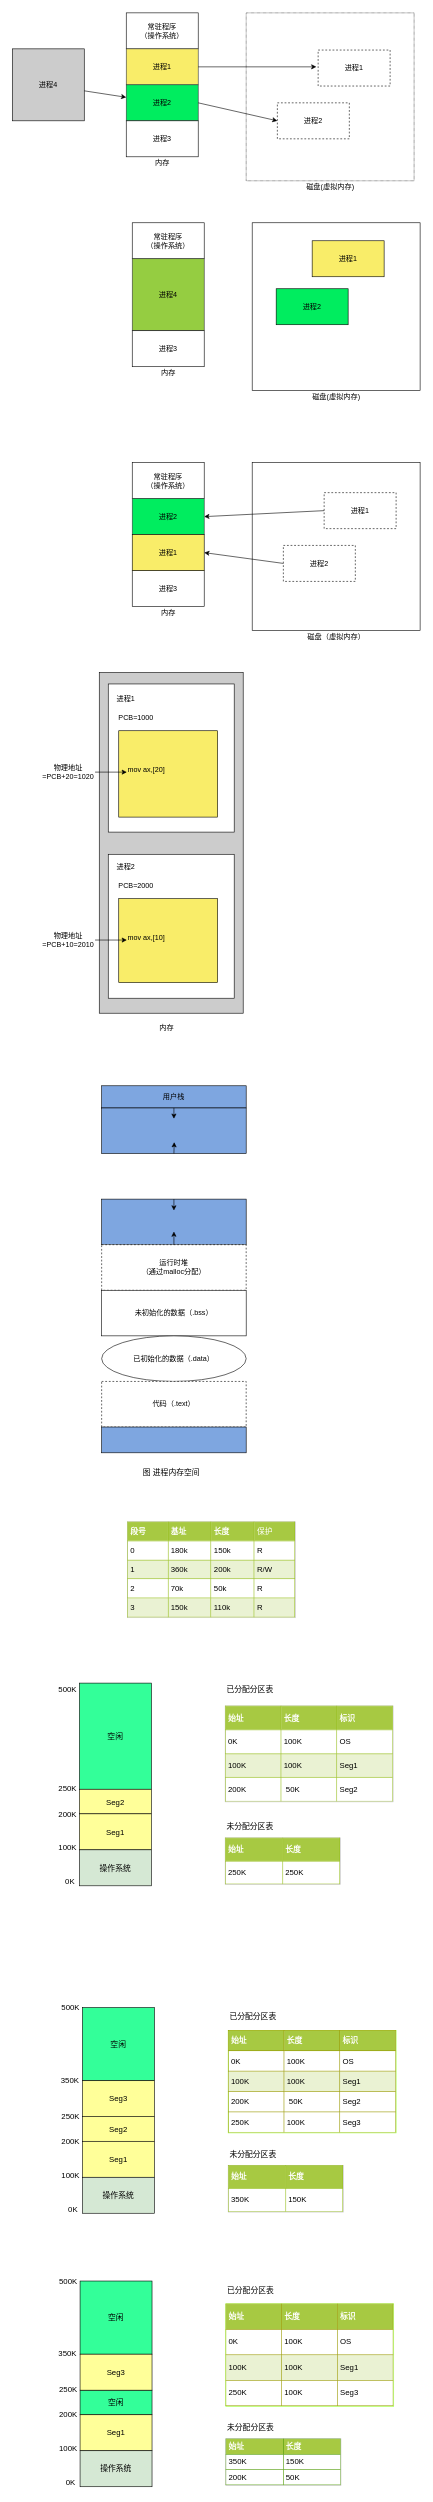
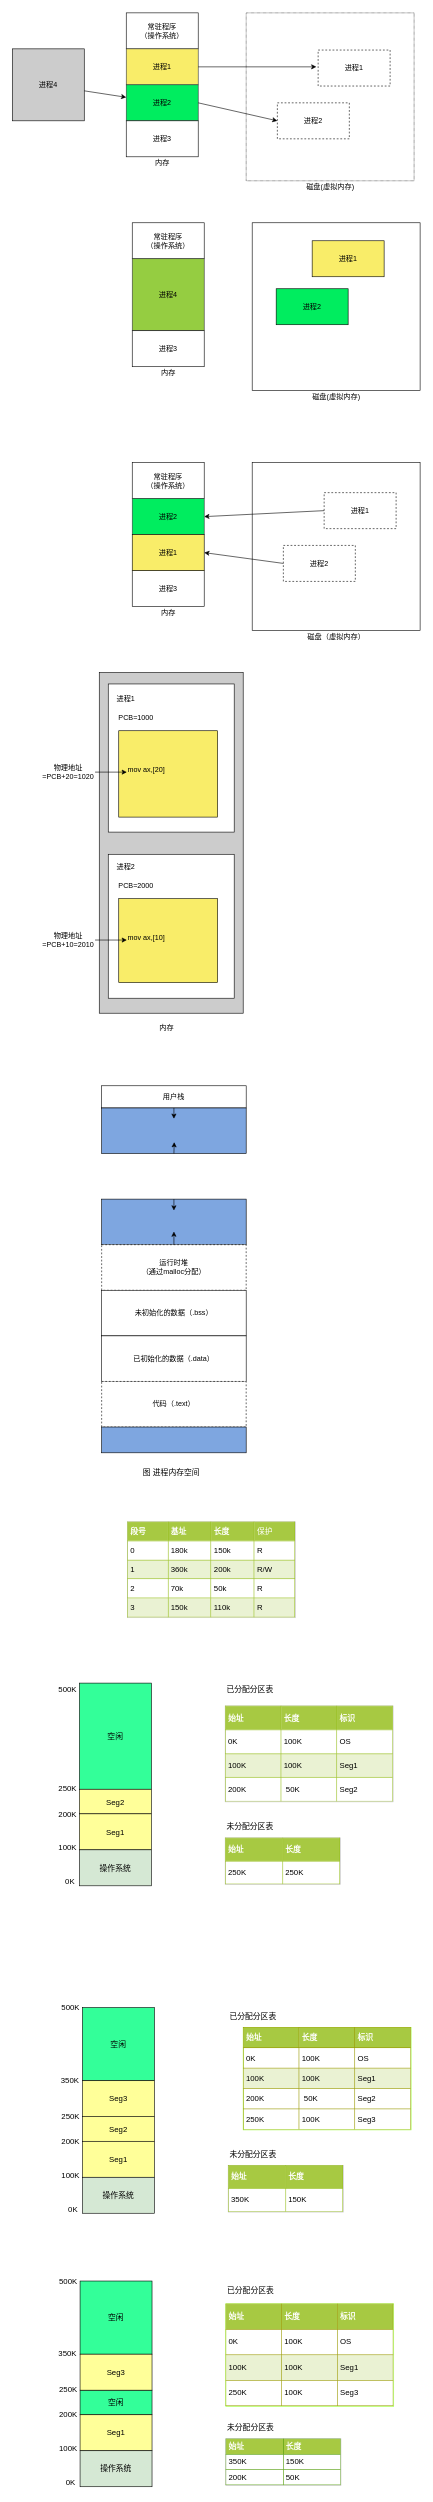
- <mxCell id="53" value="用户栈" style="rounded=0;whiteSpace=wrap;html=1;fillColor=#7ea6e0;" parent="1" vertex="1"><mxGeometry x="169" y="1809" width="241" height="37" as="geometry" /></mxCell>
+ <mxCell id="53" value="用户栈" style="rounded=0;whiteSpace=wrap;html=1;" parent="1" vertex="1"><mxGeometry x="169" y="1809" width="241" height="37" as="geometry" /></mxCell>
- <mxCell id="58" value="已初始化的数据（.data）" style="ellipse;whiteSpace=wrap;html=1;" parent="1" vertex="1"><mxGeometry x="169" y="2226" width="241" height="76" as="geometry" /></mxCell>
+ <mxCell id="58" value="已初始化的数据（.data）" style="rounded=0;whiteSpace=wrap;html=1;" parent="1" vertex="1"><mxGeometry x="169" y="2226" width="241" height="76" as="geometry" /></mxCell>
- <mxCell id="89" value="&lt;table border=&quot;1&quot; width=&quot;100%&quot; cellpadding=&quot;4&quot; style=&quot;width: 100% ; height: 100% ; border-collapse: collapse ; border: 1px solid rgb(153 , 153 , 0)&quot;&gt;&lt;tbody&gt;&lt;tr style=&quot;background-color: rgb(167 , 201 , 66) ; color: rgb(255 , 255 , 255)&quot;&gt;&lt;th align=&quot;left&quot;&gt;始址&lt;/th&gt;&lt;th align=&quot;left&quot;&gt;长度&lt;/th&gt;&lt;th align=&quot;left&quot;&gt;标识&lt;/th&gt;&lt;/tr&gt;&lt;tr&gt;&lt;td&gt;0K&lt;/td&gt;&lt;td&gt;100K&lt;/td&gt;&lt;td&gt;OS&lt;/td&gt;&lt;/tr&gt;&lt;tr style=&quot;background-color: rgb(234 , 242 , 211)&quot;&gt;&lt;td&gt;100K&lt;/td&gt;&lt;td&gt;100K&lt;/td&gt;&lt;td style=&quot;border-collapse: collapse&quot;&gt;Seg1&lt;/td&gt;&lt;/tr&gt;&lt;tr&gt;&lt;td&gt;200K&lt;/td&gt;&lt;td&gt;&amp;nbsp;50K&lt;/td&gt;&lt;td&gt;Seg2&lt;/td&gt;&lt;/tr&gt;&lt;tr&gt;&lt;td&gt;250K&lt;/td&gt;&lt;td&gt;100K&lt;/td&gt;&lt;td style=&quot;border-collapse: collapse&quot;&gt;Seg3&lt;/td&gt;&lt;/tr&gt;&lt;/tbody&gt;&lt;/table&gt;" style="text;html=1;strokeColor=#99FF33;fillColor=#ffffff;overflow=fill;rounded=0;fontSize=13;" parent="1" vertex="1"><mxGeometry x="380" y="3384" width="280" height="171" as="geometry" /></mxCell>
+ <mxCell id="89" value="&lt;table border=&quot;1&quot; width=&quot;100%&quot; cellpadding=&quot;4&quot; style=&quot;width: 100% ; height: 100% ; border-collapse: collapse ; border: 1px solid rgb(153 , 153 , 0)&quot;&gt;&lt;tbody&gt;&lt;tr style=&quot;background-color: rgb(167 , 201 , 66) ; color: rgb(255 , 255 , 255)&quot;&gt;&lt;th align=&quot;left&quot;&gt;始址&lt;/th&gt;&lt;th align=&quot;left&quot;&gt;长度&lt;/th&gt;&lt;th align=&quot;left&quot;&gt;标识&lt;/th&gt;&lt;/tr&gt;&lt;tr&gt;&lt;td&gt;0K&lt;/td&gt;&lt;td&gt;100K&lt;/td&gt;&lt;td&gt;OS&lt;/td&gt;&lt;/tr&gt;&lt;tr style=&quot;background-color: rgb(234 , 242 , 211)&quot;&gt;&lt;td&gt;100K&lt;/td&gt;&lt;td&gt;100K&lt;/td&gt;&lt;td style=&quot;border-collapse: collapse&quot;&gt;Seg1&lt;/td&gt;&lt;/tr&gt;&lt;tr&gt;&lt;td&gt;200K&lt;/td&gt;&lt;td&gt;&amp;nbsp;50K&lt;/td&gt;&lt;td&gt;Seg2&lt;/td&gt;&lt;/tr&gt;&lt;tr&gt;&lt;td&gt;250K&lt;/td&gt;&lt;td&gt;100K&lt;/td&gt;&lt;td style=&quot;border-collapse: collapse&quot;&gt;Seg3&lt;/td&gt;&lt;/tr&gt;&lt;/tbody&gt;&lt;/table&gt;" style="text;html=1;strokeColor=#99FF33;fillColor=#ffffff;overflow=fill;rounded=0;fontSize=13;" parent="1" vertex="1"><mxGeometry x="405" y="3379" width="280" height="171" as="geometry" /></mxCell>
